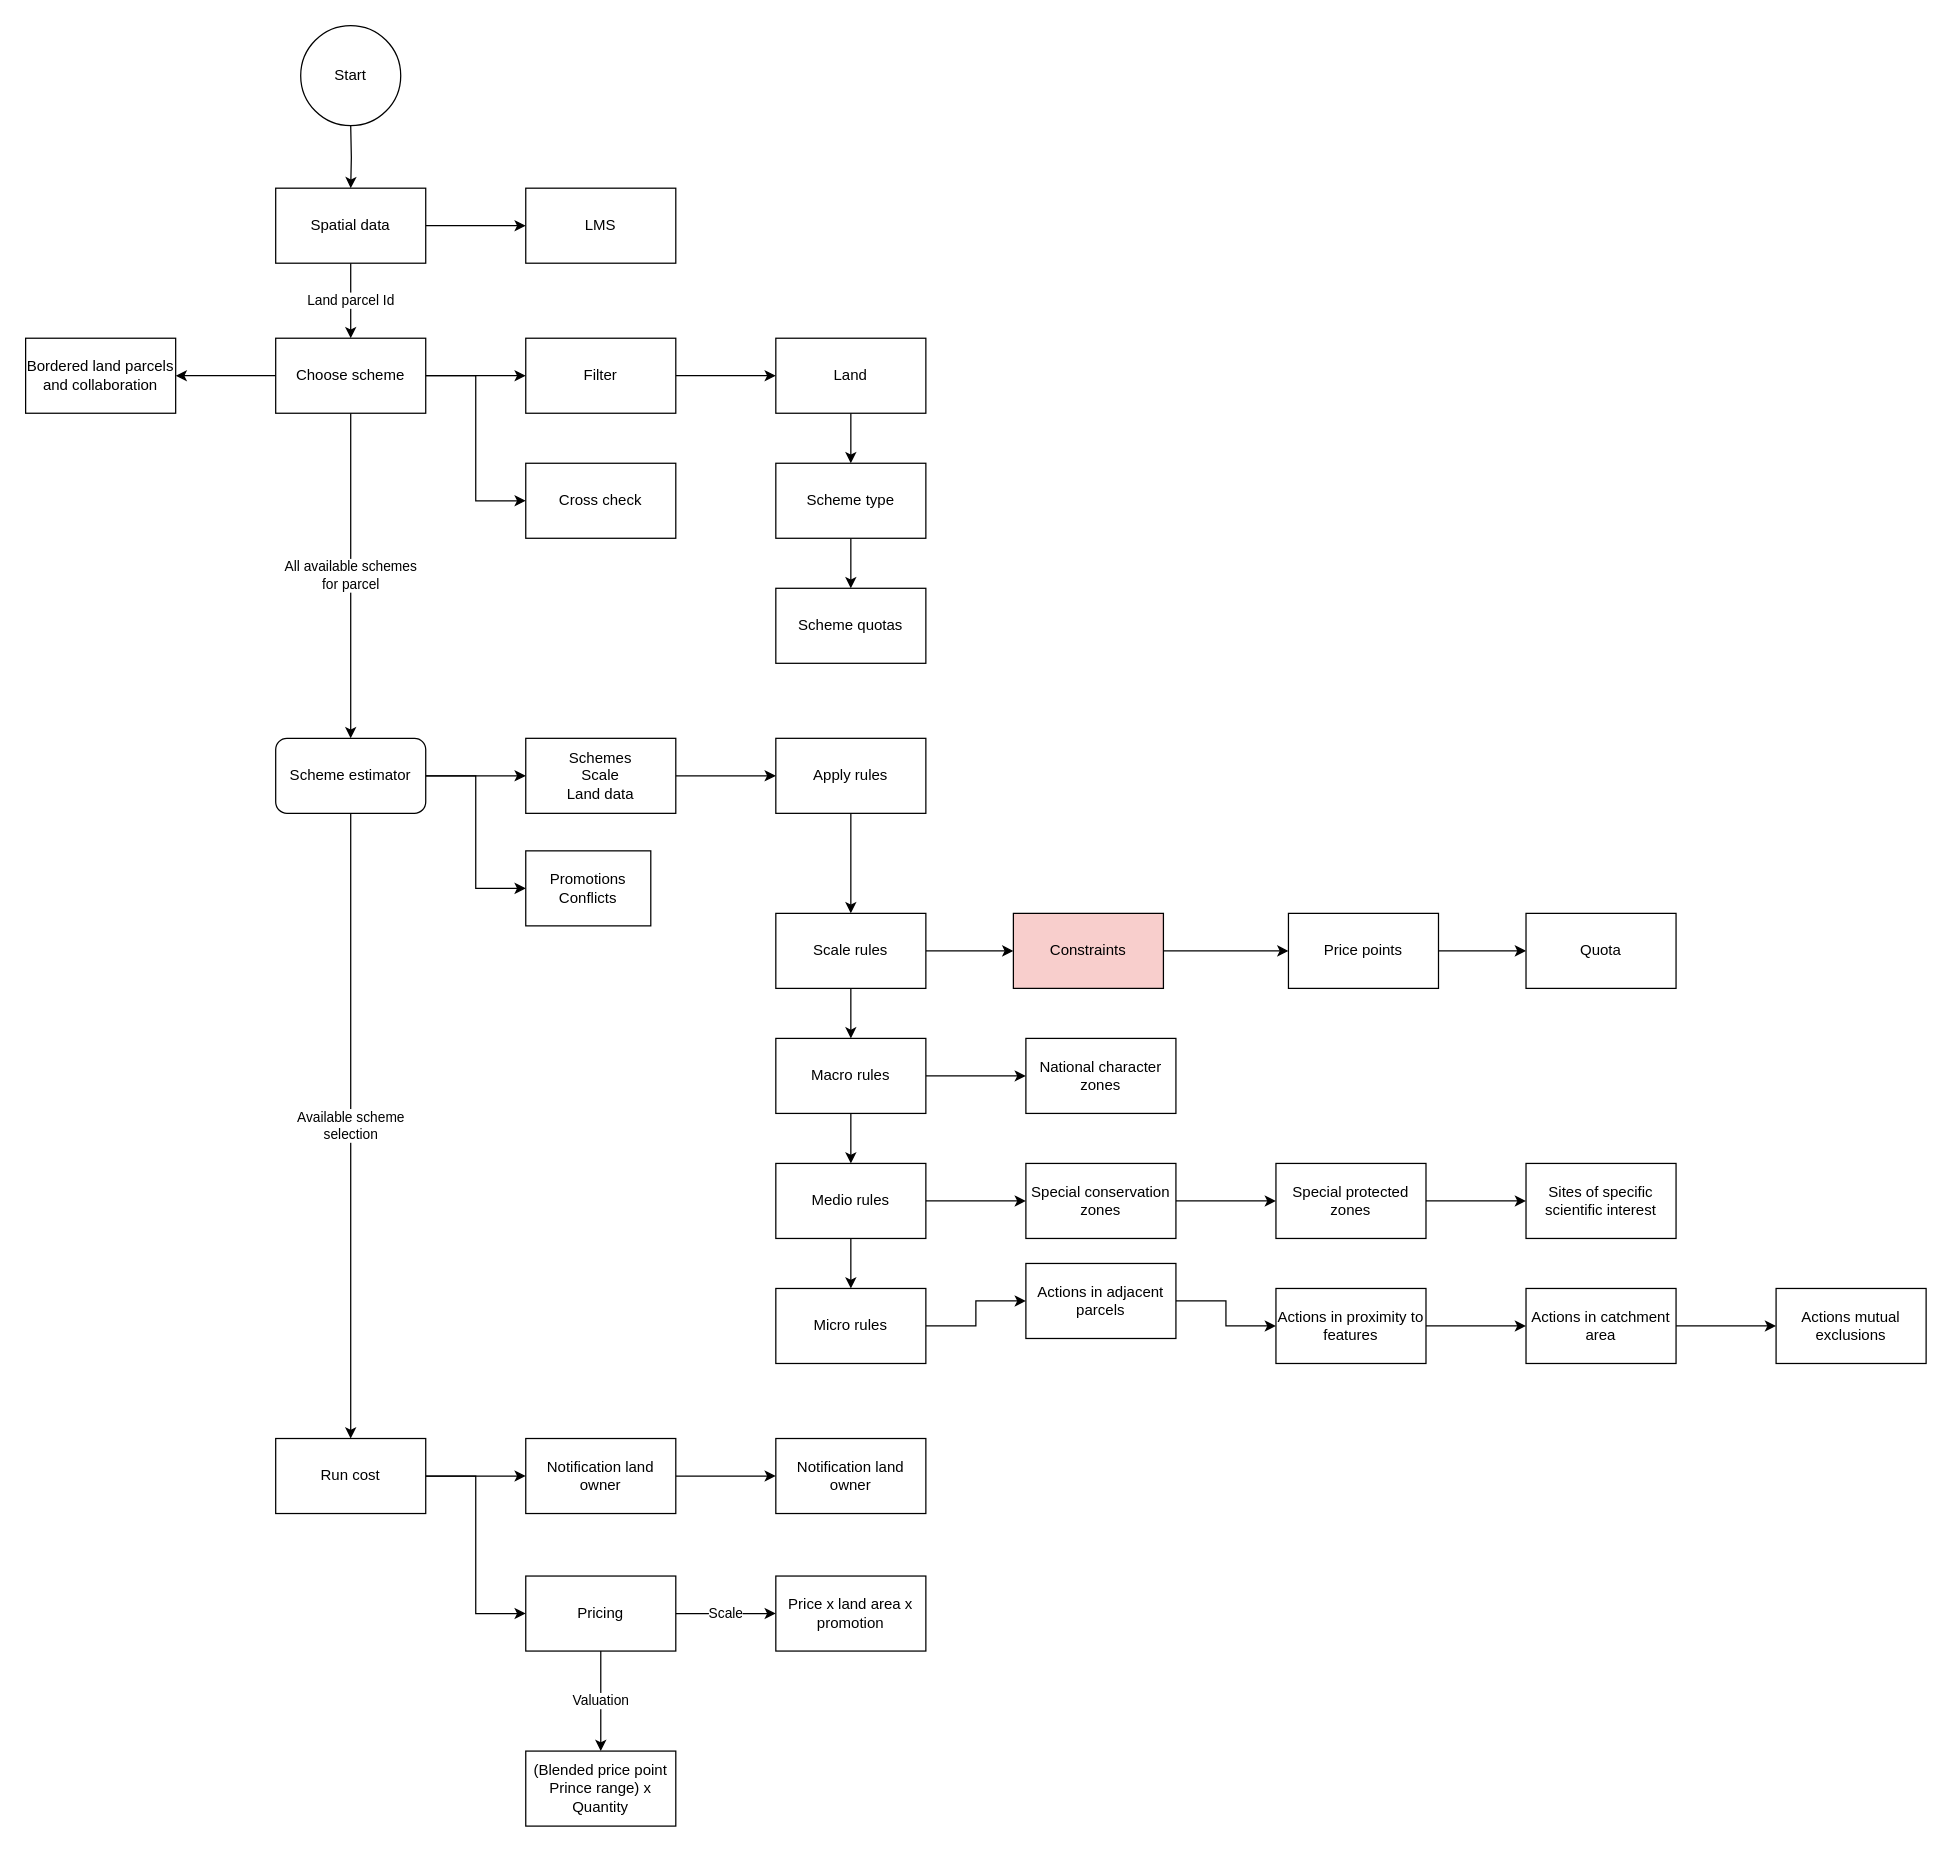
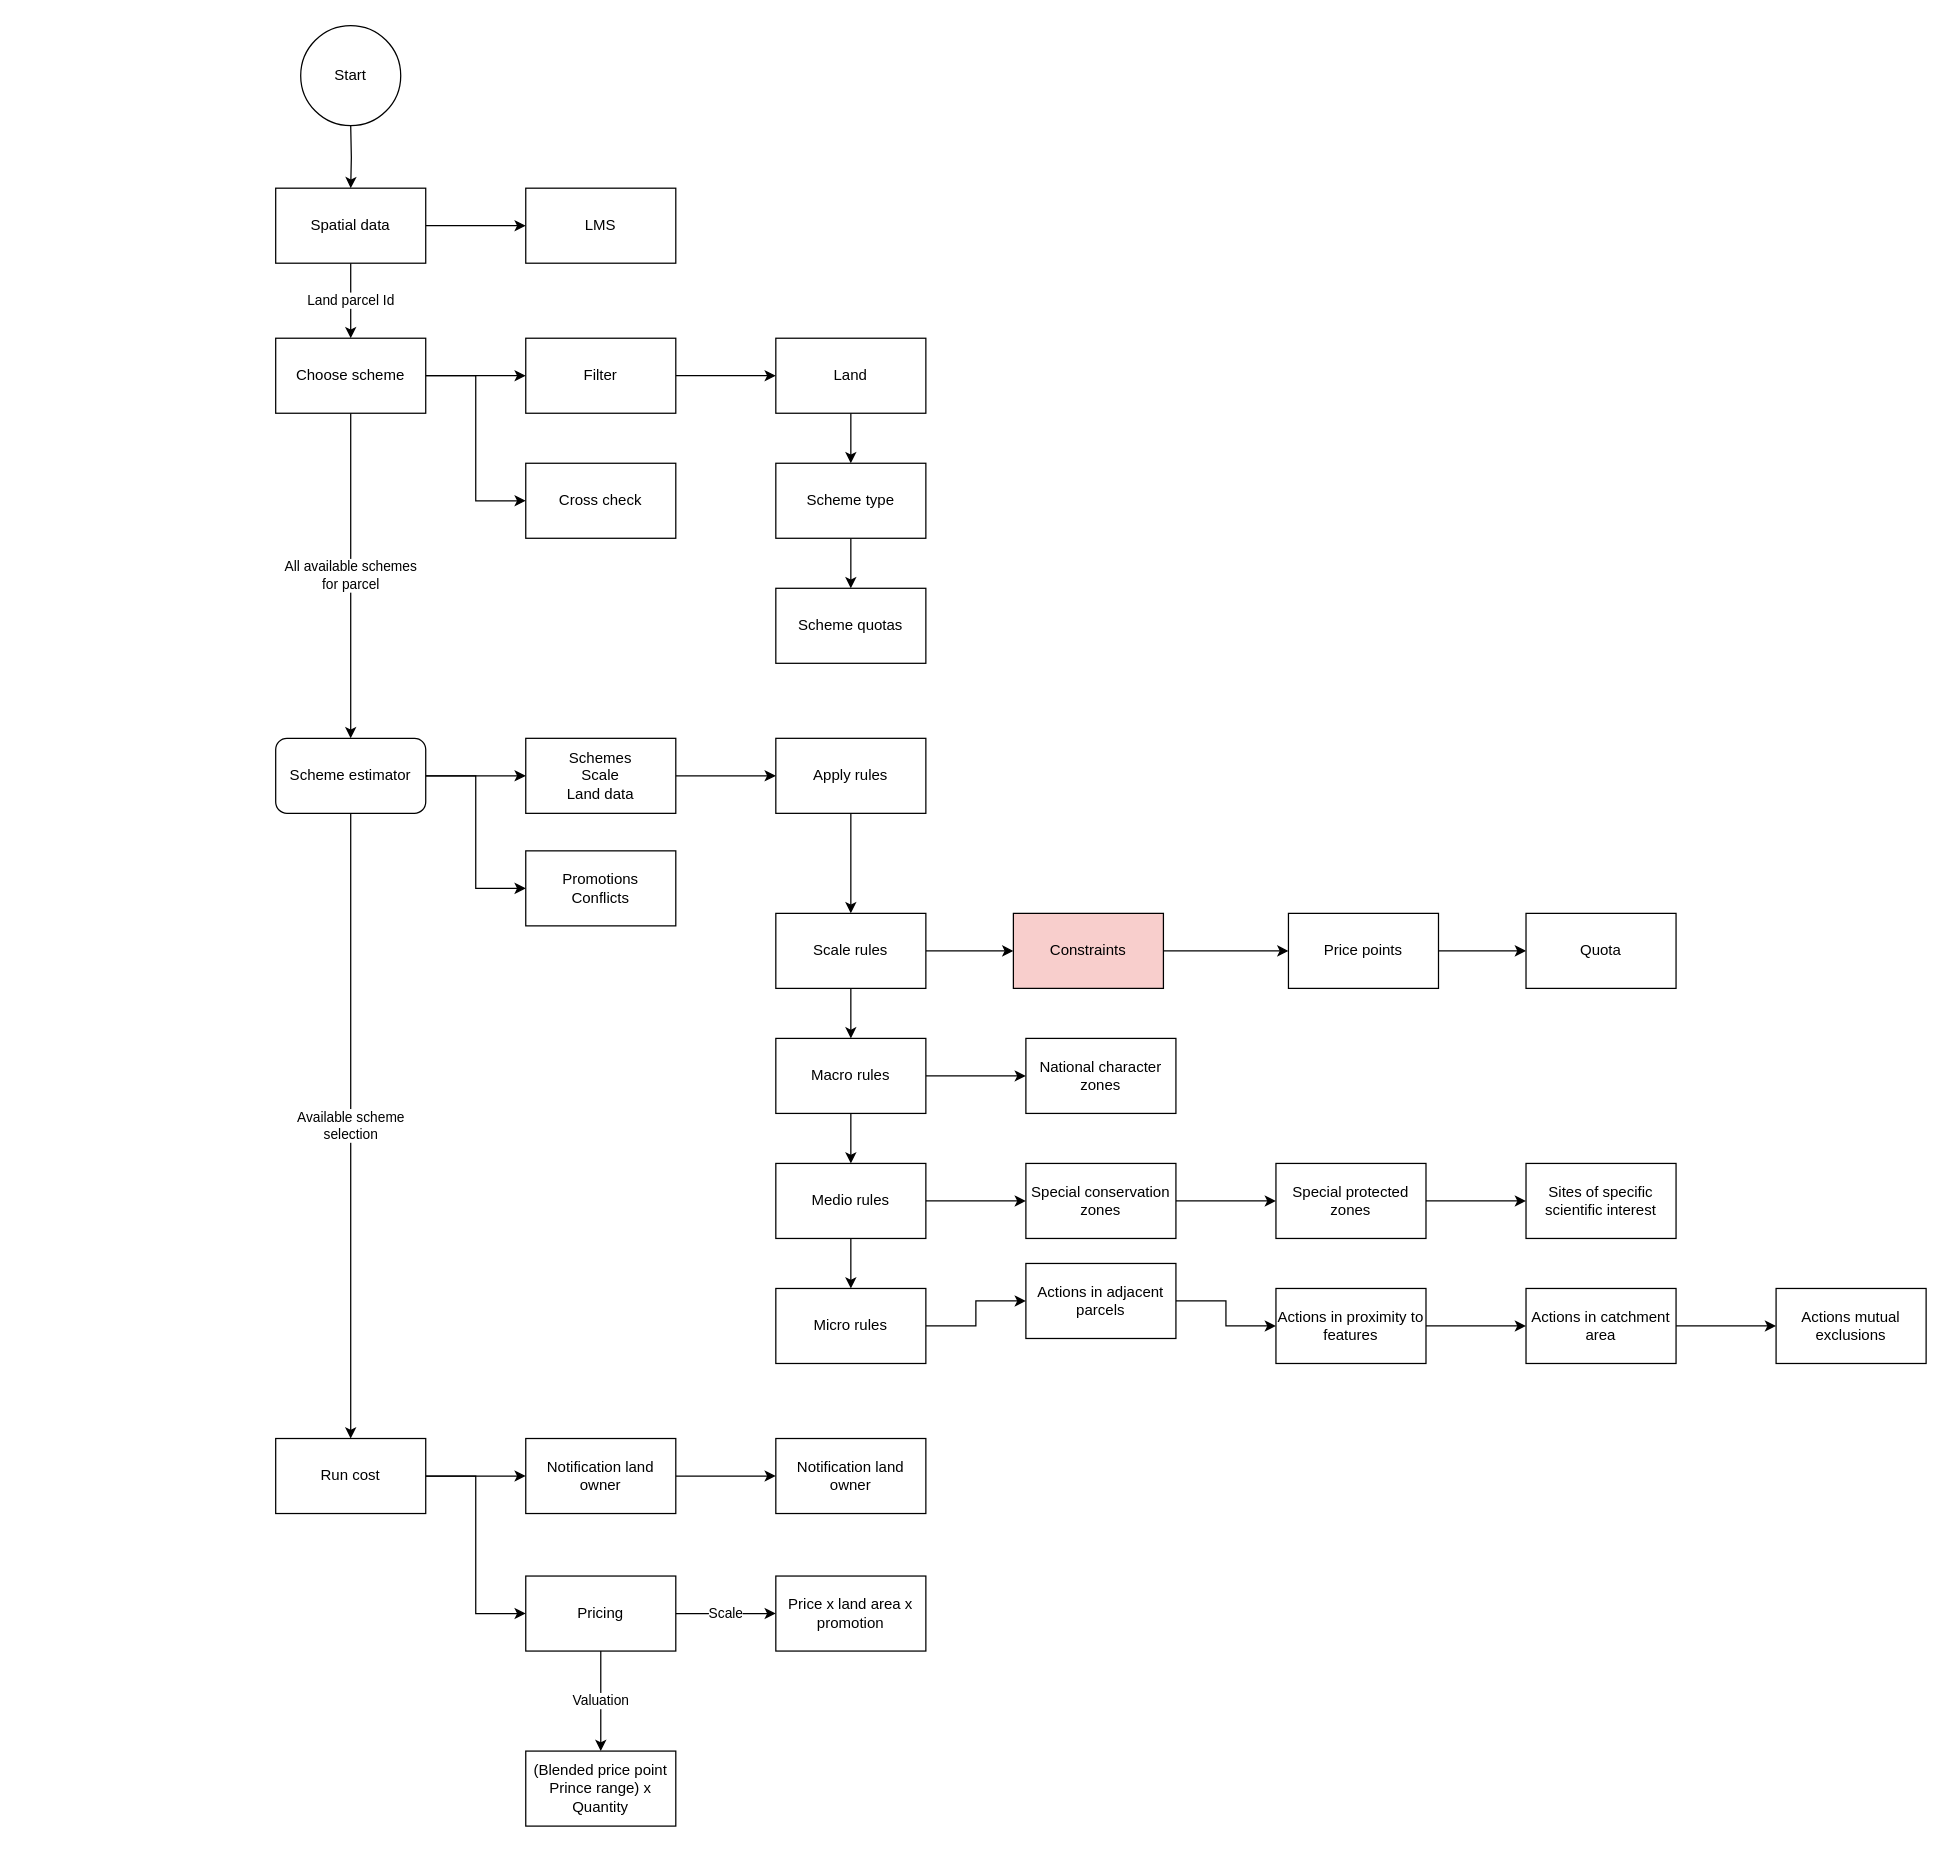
- <mxCell id="11" value="Bordered land parcels and collaboration" style="rounded=0;whiteSpace=wrap;html=1;" vertex="1" parent="1"><mxGeometry y="270" width="120" height="60" as="geometry" x="20" /></mxCell>
- <mxCell id="6" value="" style="edgeStyle=orthogonalEdgeStyle;rounded=0;orthogonalLoop=1;jettySize=auto;html=1;" edge="1" parent="1" source="10" target="11"><mxGeometry relative="1" as="geometry" /></mxCell>
- <mxCell id="31" value="Promotions&lt;br&gt;Conflicts" style="whiteSpace=wrap;html=1;rounded=0;" vertex="1" parent="1"><mxGeometry x="420" y="680" width="100" height="60" as="geometry" /></mxCell>
+ <mxCell id="31" value="Promotions&lt;br&gt;Conflicts" style="whiteSpace=wrap;html=1;rounded=0;" vertex="1" parent="1"><mxGeometry x="420" y="680" width="120" height="60" as="geometry" /></mxCell>
